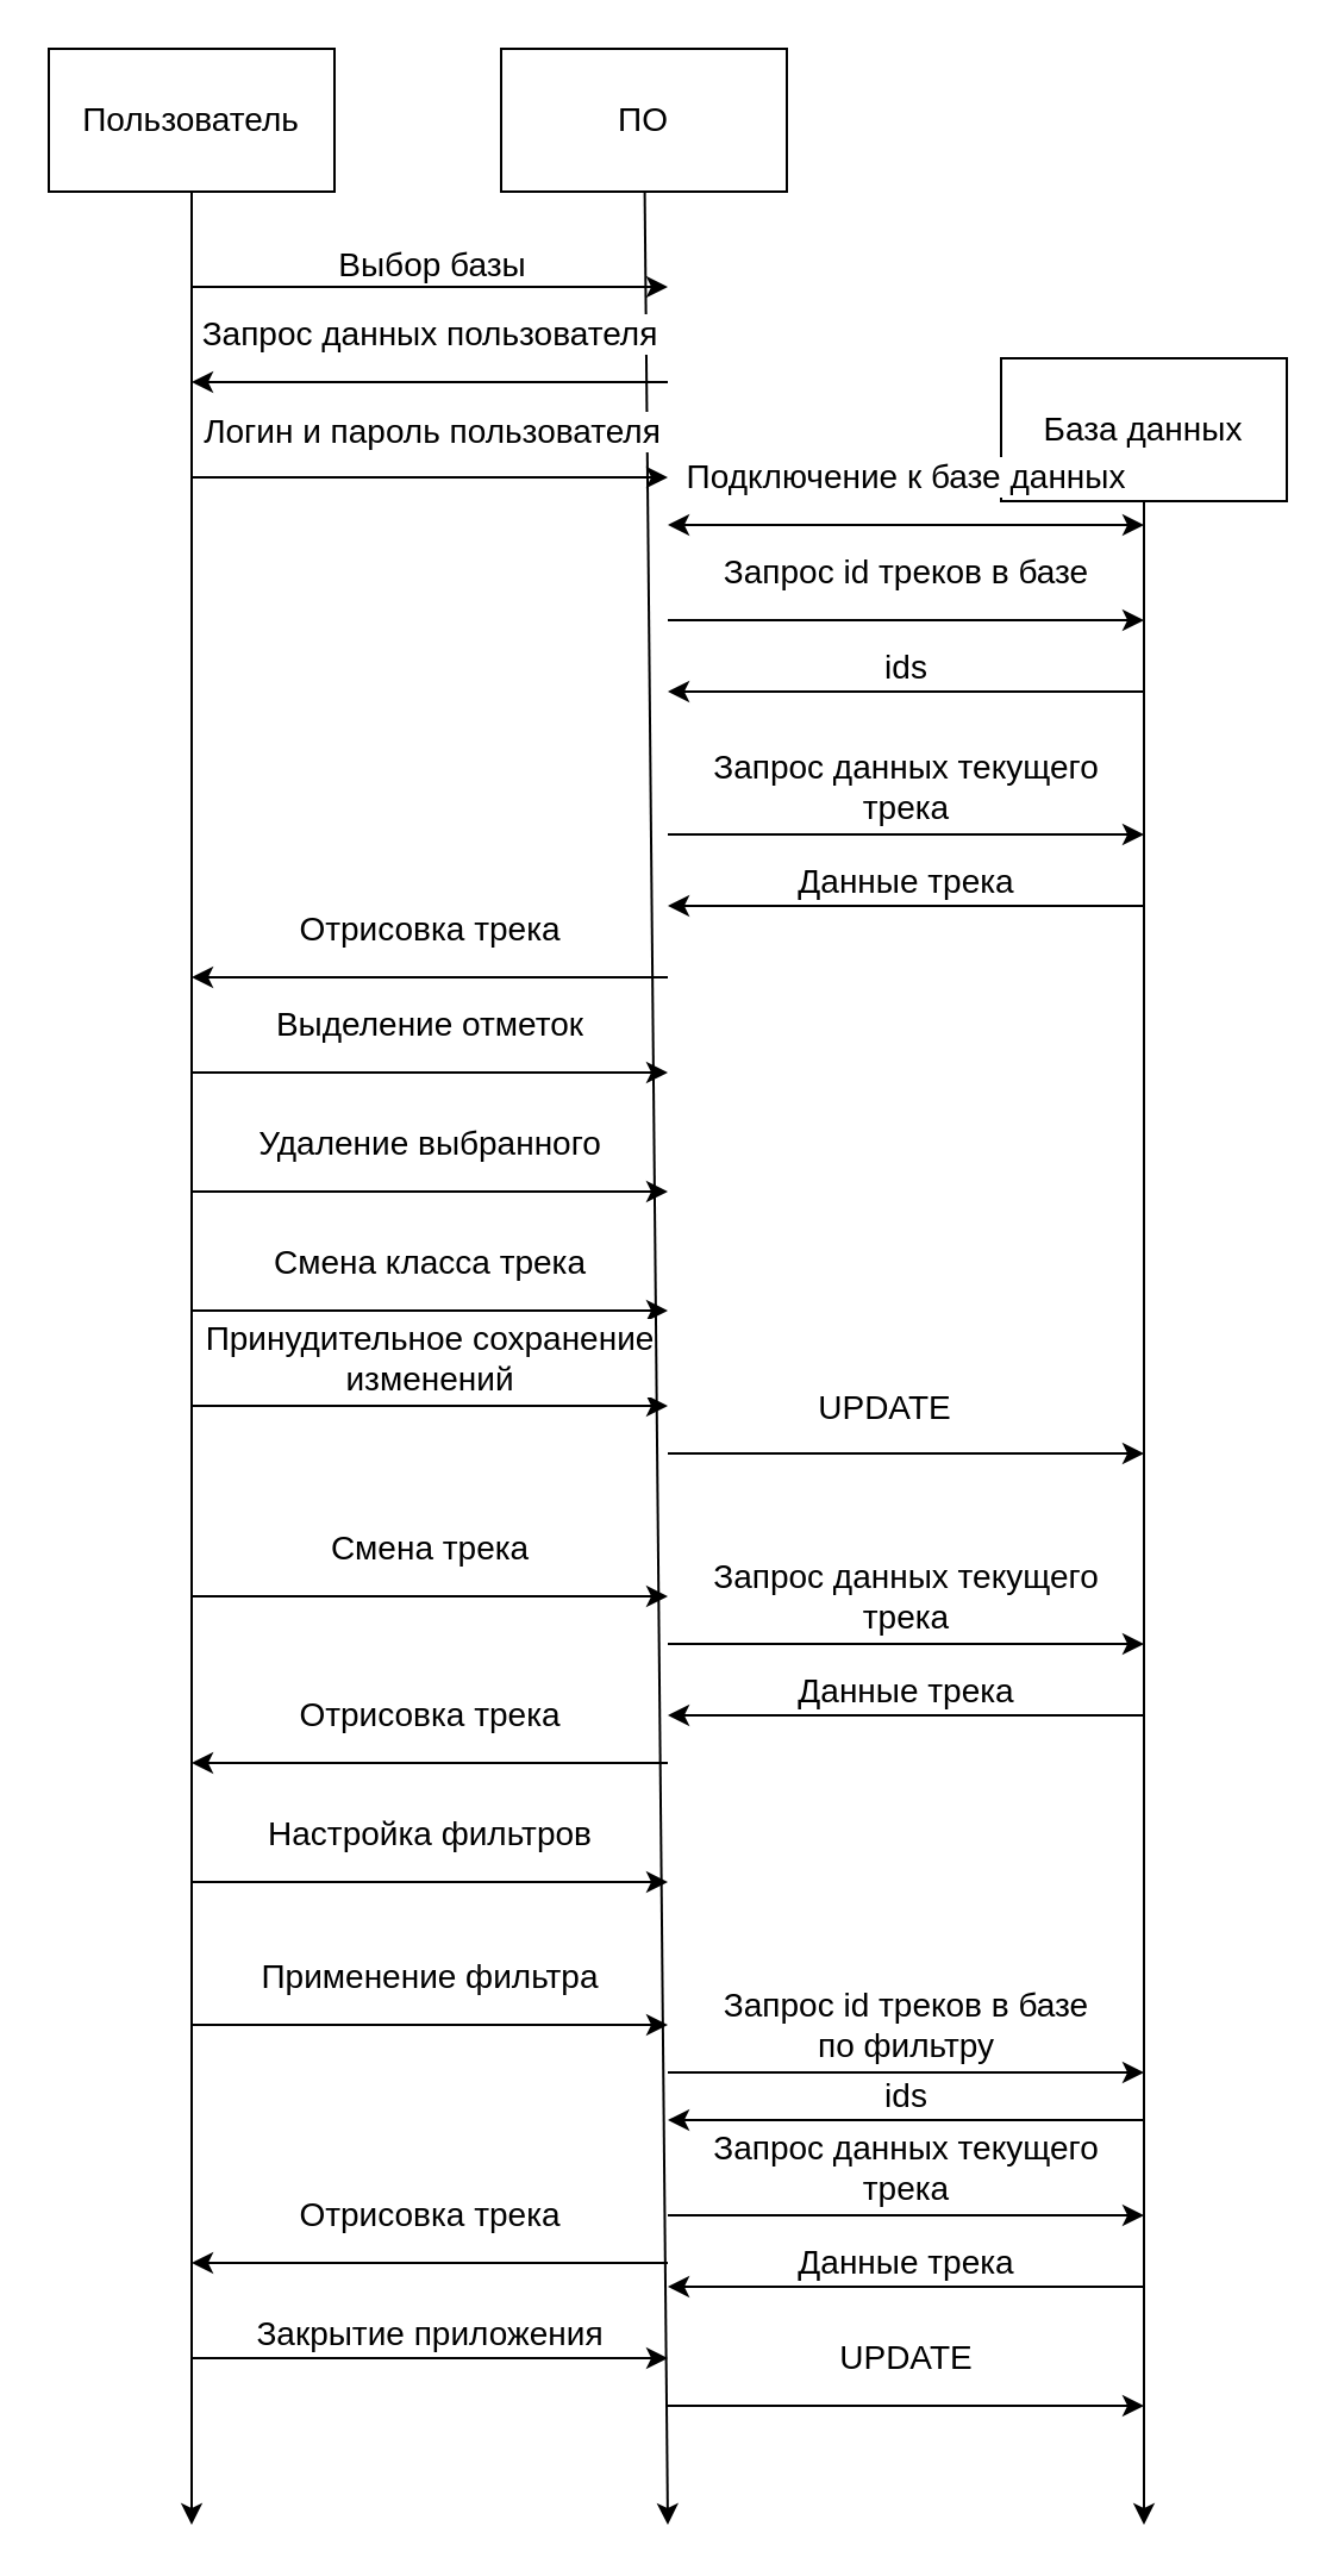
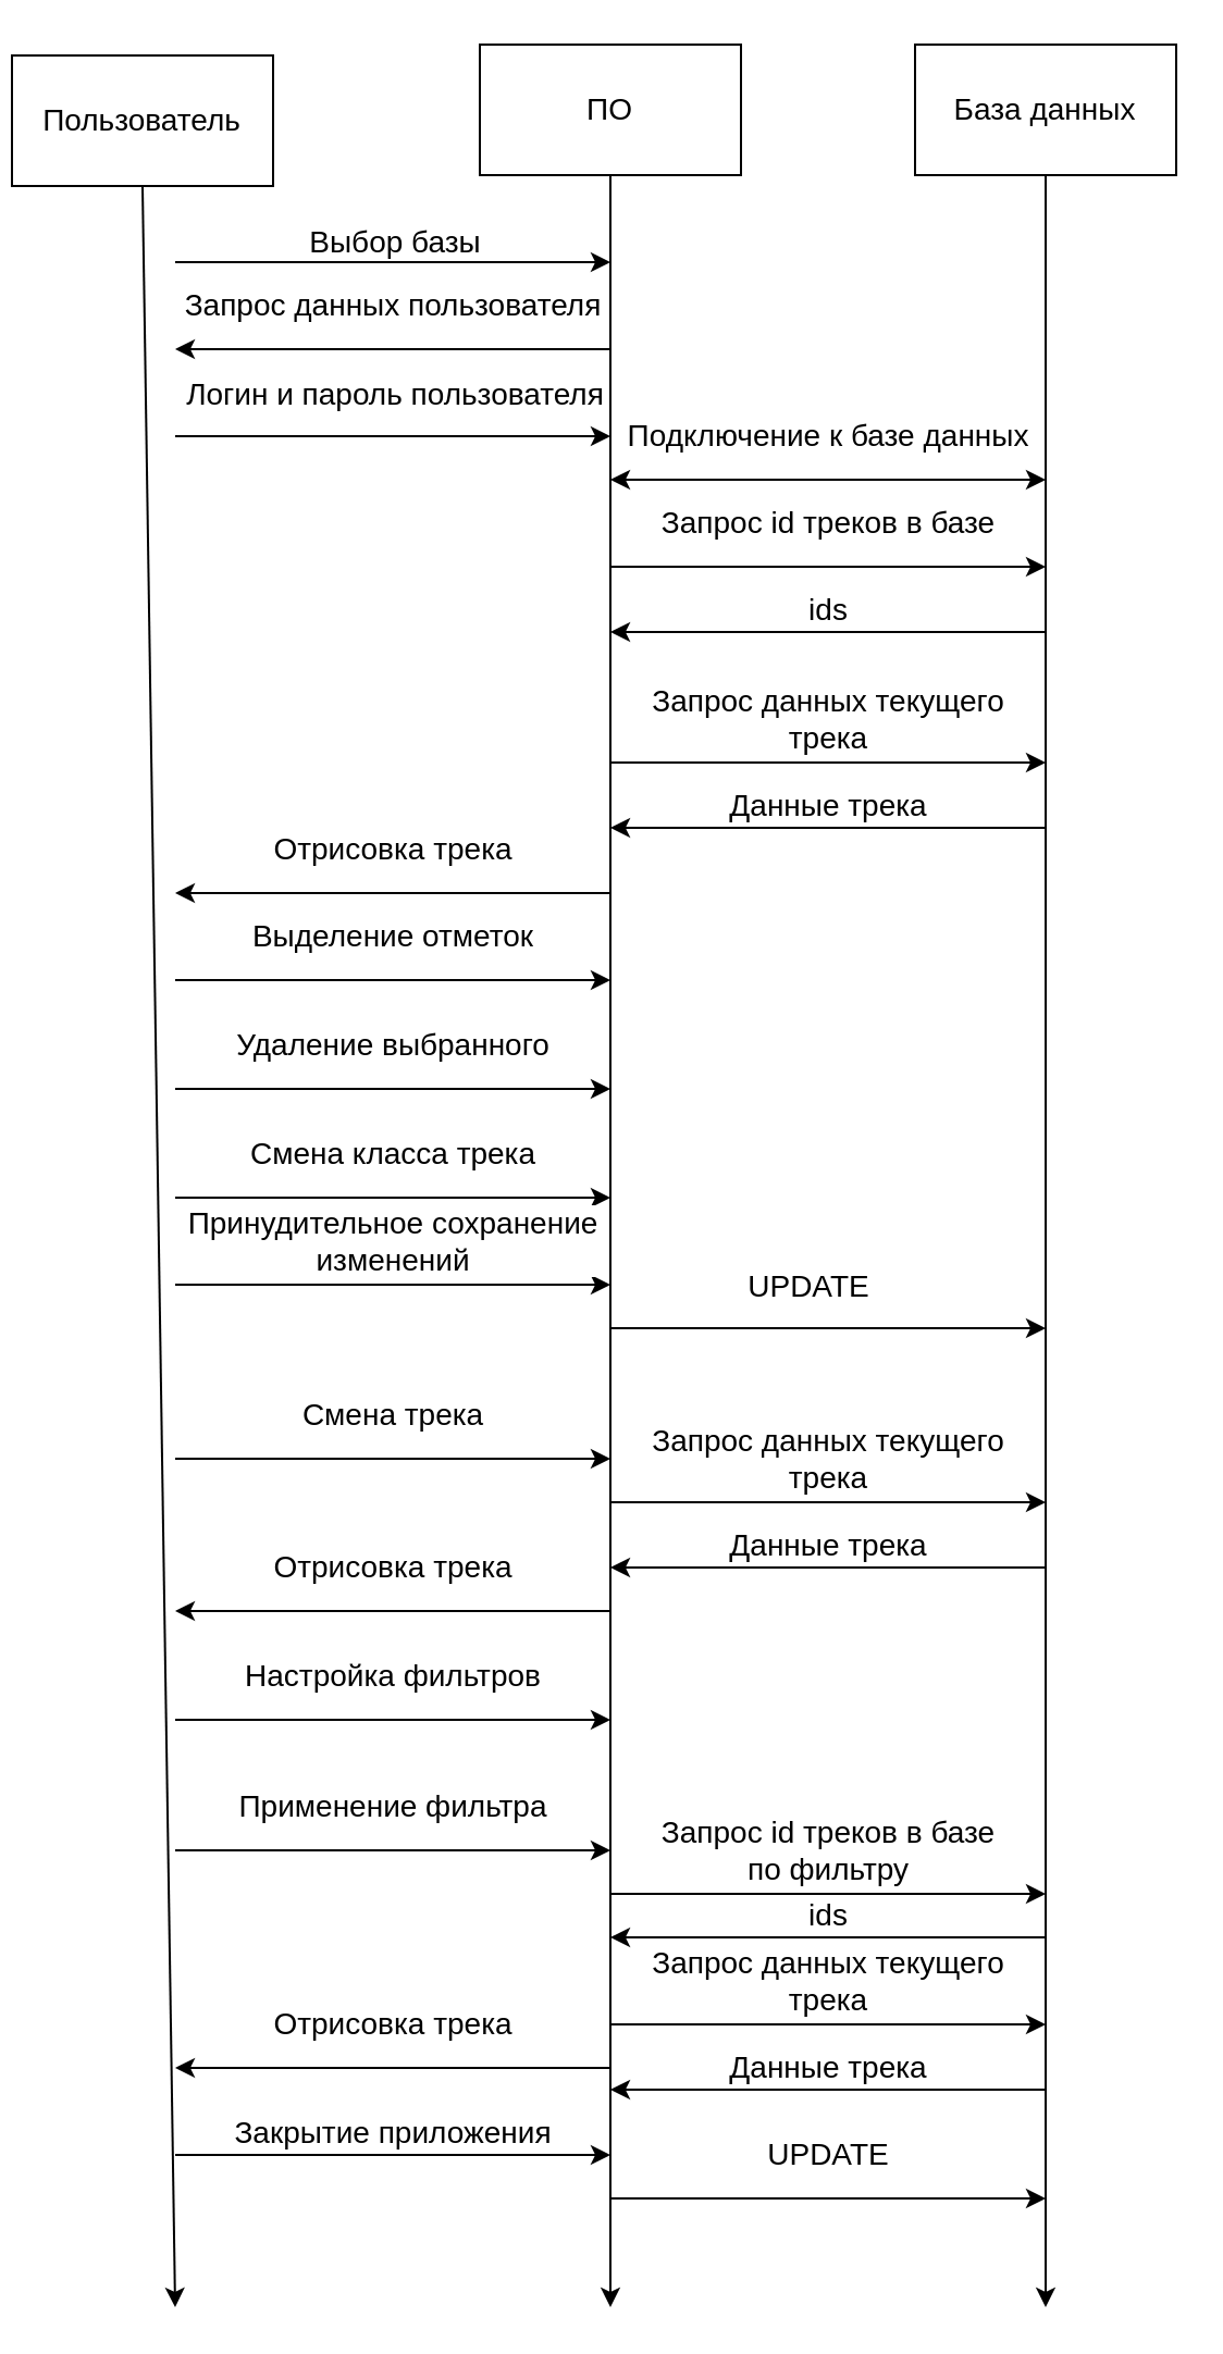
- <mxCell id="2" value="&lt;font style=&quot;font-size: 14px;&quot;&gt;Пользователь&lt;/font&gt;" style="rounded=0;whiteSpace=wrap;html=1;fontSize=14;" vertex="1" parent="1"><mxGeometry x="20" y="20" width="120" height="60" as="geometry" /></mxCell>
+ <mxCell id="2" value="&lt;font style=&quot;font-size: 14px;&quot;&gt;Пользователь&lt;/font&gt;" style="rounded=0;whiteSpace=wrap;html=1;fontSize=14;" vertex="1" parent="1"><mxGeometry x="5" y="25" width="120" height="60" as="geometry" /></mxCell>
- <mxCell id="4" value="&lt;font style=&quot;font-size: 14px;&quot;&gt;ПО&lt;/font&gt;" style="rounded=0;whiteSpace=wrap;html=1;fontSize=14;" vertex="1" parent="1"><mxGeometry x="210" y="20" width="120" height="60" as="geometry" /></mxCell>
+ <mxCell id="4" value="&lt;font style=&quot;font-size: 14px;&quot;&gt;ПО&lt;/font&gt;" style="rounded=0;whiteSpace=wrap;html=1;fontSize=14;" vertex="1" parent="1"><mxGeometry x="220" y="20" width="120" height="60" as="geometry" /></mxCell>
- <mxCell id="6" value="База данных" style="rounded=0;whiteSpace=wrap;html=1;fontSize=14;" vertex="1" parent="1"><mxGeometry x="420" y="150" width="120" height="60" as="geometry" /></mxCell>
+ <mxCell id="6" value="База данных" style="rounded=0;whiteSpace=wrap;html=1;fontSize=14;" vertex="1" parent="1"><mxGeometry x="420" y="20" width="120" height="60" as="geometry" /></mxCell>
